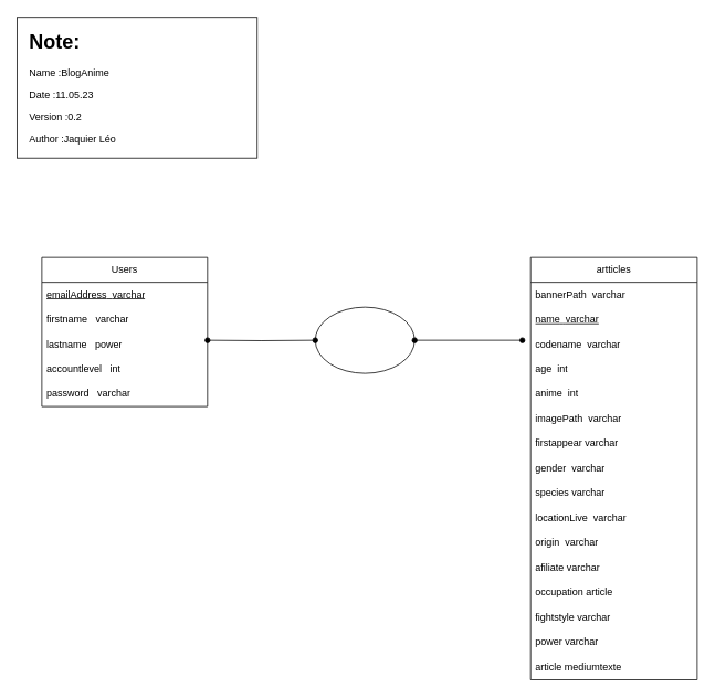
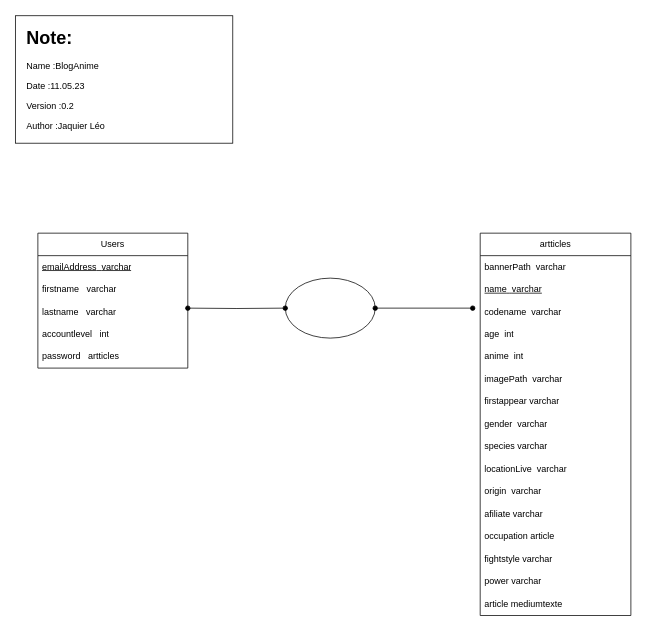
- <mxCell id="5" value="lastname&lt;span style=&quot;white-space: pre;&quot;&gt; &lt;/span&gt;&lt;span style=&quot;white-space: pre;&quot;&gt; &lt;/span&gt;&lt;span style=&quot;white-space: pre;&quot;&gt; &lt;/span&gt;power" style="text;strokeColor=none;fillColor=none;align=left;verticalAlign=middle;spacingLeft=4;spacingRight=4;overflow=hidden;points=[[0,0.5],[1,0.5]];portConstraint=eastwest;rotatable=0;whiteSpace=wrap;html=1;rounded=0;" parent="2" vertex="1"><mxGeometry y="90" width="200" height="30" as="geometry" /></mxCell>
+ <mxCell id="5" value="lastname&lt;span style=&quot;white-space: pre;&quot;&gt; &lt;/span&gt;&lt;span style=&quot;white-space: pre;&quot;&gt; &lt;/span&gt;&lt;span style=&quot;white-space: pre;&quot;&gt; &lt;/span&gt;varchar" style="text;strokeColor=none;fillColor=none;align=left;verticalAlign=middle;spacingLeft=4;spacingRight=4;overflow=hidden;points=[[0,0.5],[1,0.5]];portConstraint=eastwest;rotatable=0;whiteSpace=wrap;html=1;rounded=0;" parent="2" vertex="1"><mxGeometry y="90" width="200" height="30" as="geometry" /></mxCell>
- <mxCell id="7" value="password&lt;span style=&quot;white-space: pre;&quot;&gt; &lt;/span&gt;&lt;span style=&quot;white-space: pre;&quot;&gt; &lt;/span&gt;&lt;span style=&quot;white-space: pre;&quot;&gt; &lt;/span&gt;varchar" style="text;strokeColor=none;fillColor=none;align=left;verticalAlign=middle;spacingLeft=4;spacingRight=4;overflow=hidden;points=[[0,0.5],[1,0.5]];portConstraint=eastwest;rotatable=0;whiteSpace=wrap;html=1;rounded=0;" parent="2" vertex="1"><mxGeometry y="150" width="200" height="30" as="geometry" /></mxCell>
+ <mxCell id="7" value="password&lt;span style=&quot;white-space: pre;&quot;&gt; &lt;/span&gt;&lt;span style=&quot;white-space: pre;&quot;&gt; &lt;/span&gt;&lt;span style=&quot;white-space: pre;&quot;&gt; &lt;/span&gt;artticles" style="text;strokeColor=none;fillColor=none;align=left;verticalAlign=middle;spacingLeft=4;spacingRight=4;overflow=hidden;points=[[0,0.5],[1,0.5]];portConstraint=eastwest;rotatable=0;whiteSpace=wrap;html=1;rounded=0;" parent="2" vertex="1"><mxGeometry y="150" width="200" height="30" as="geometry" /></mxCell>
